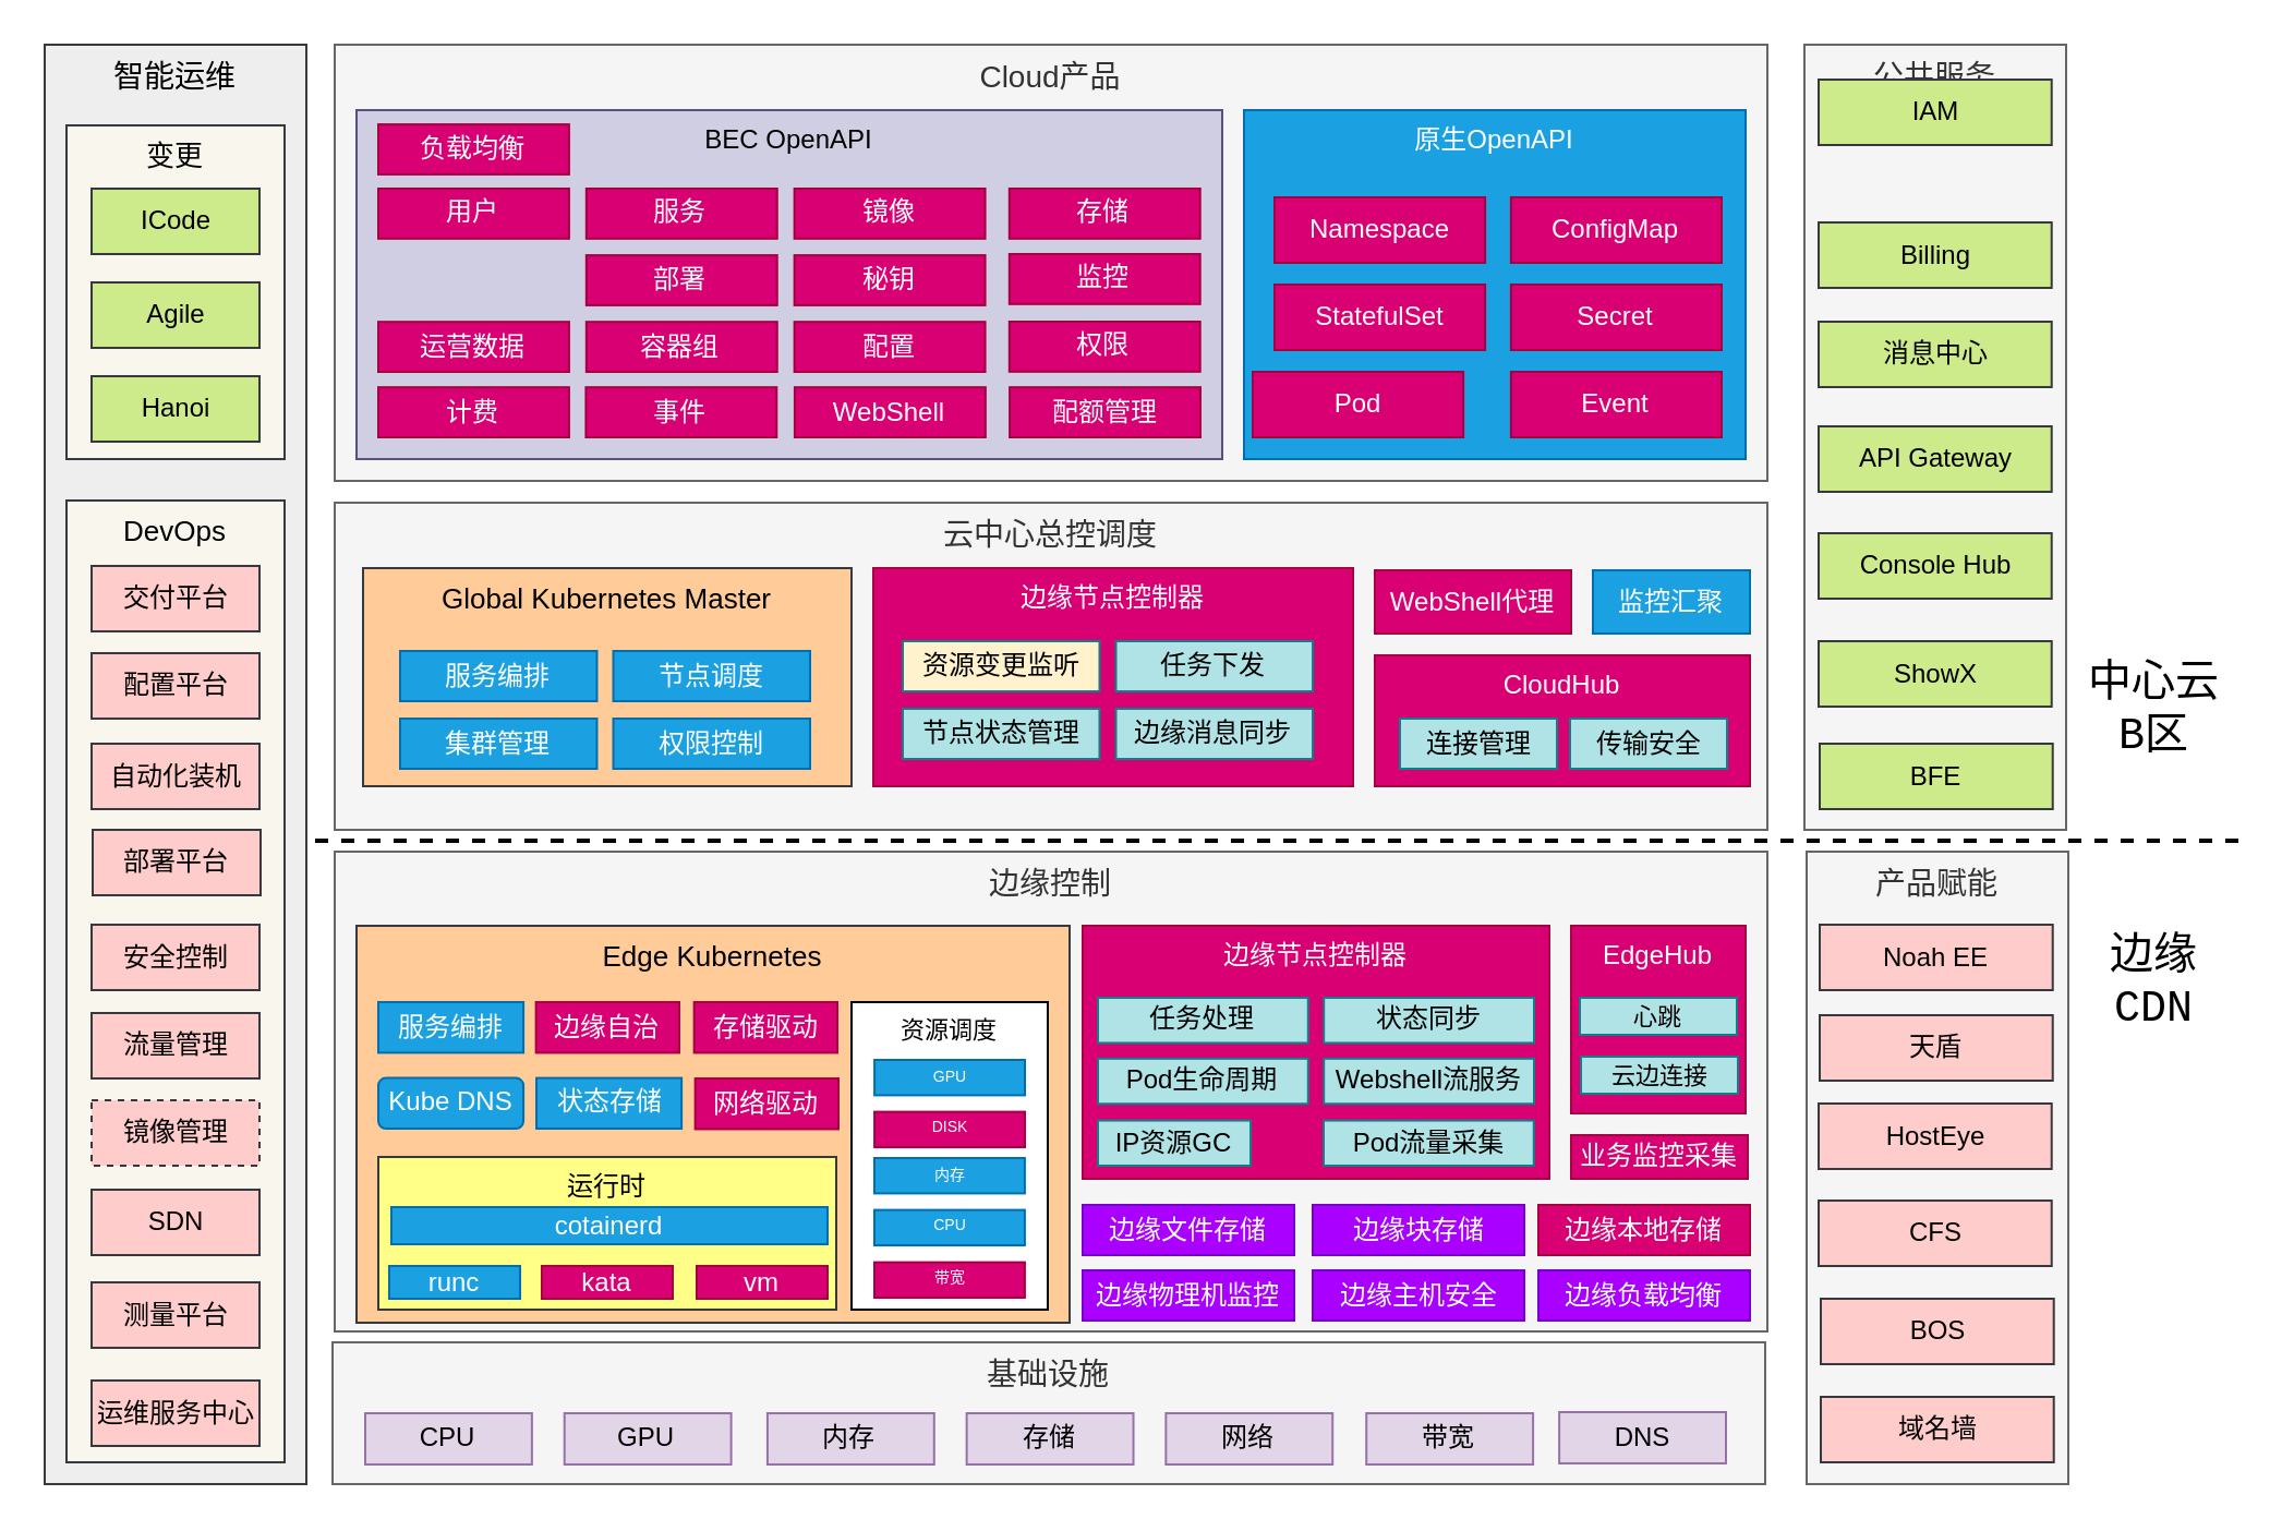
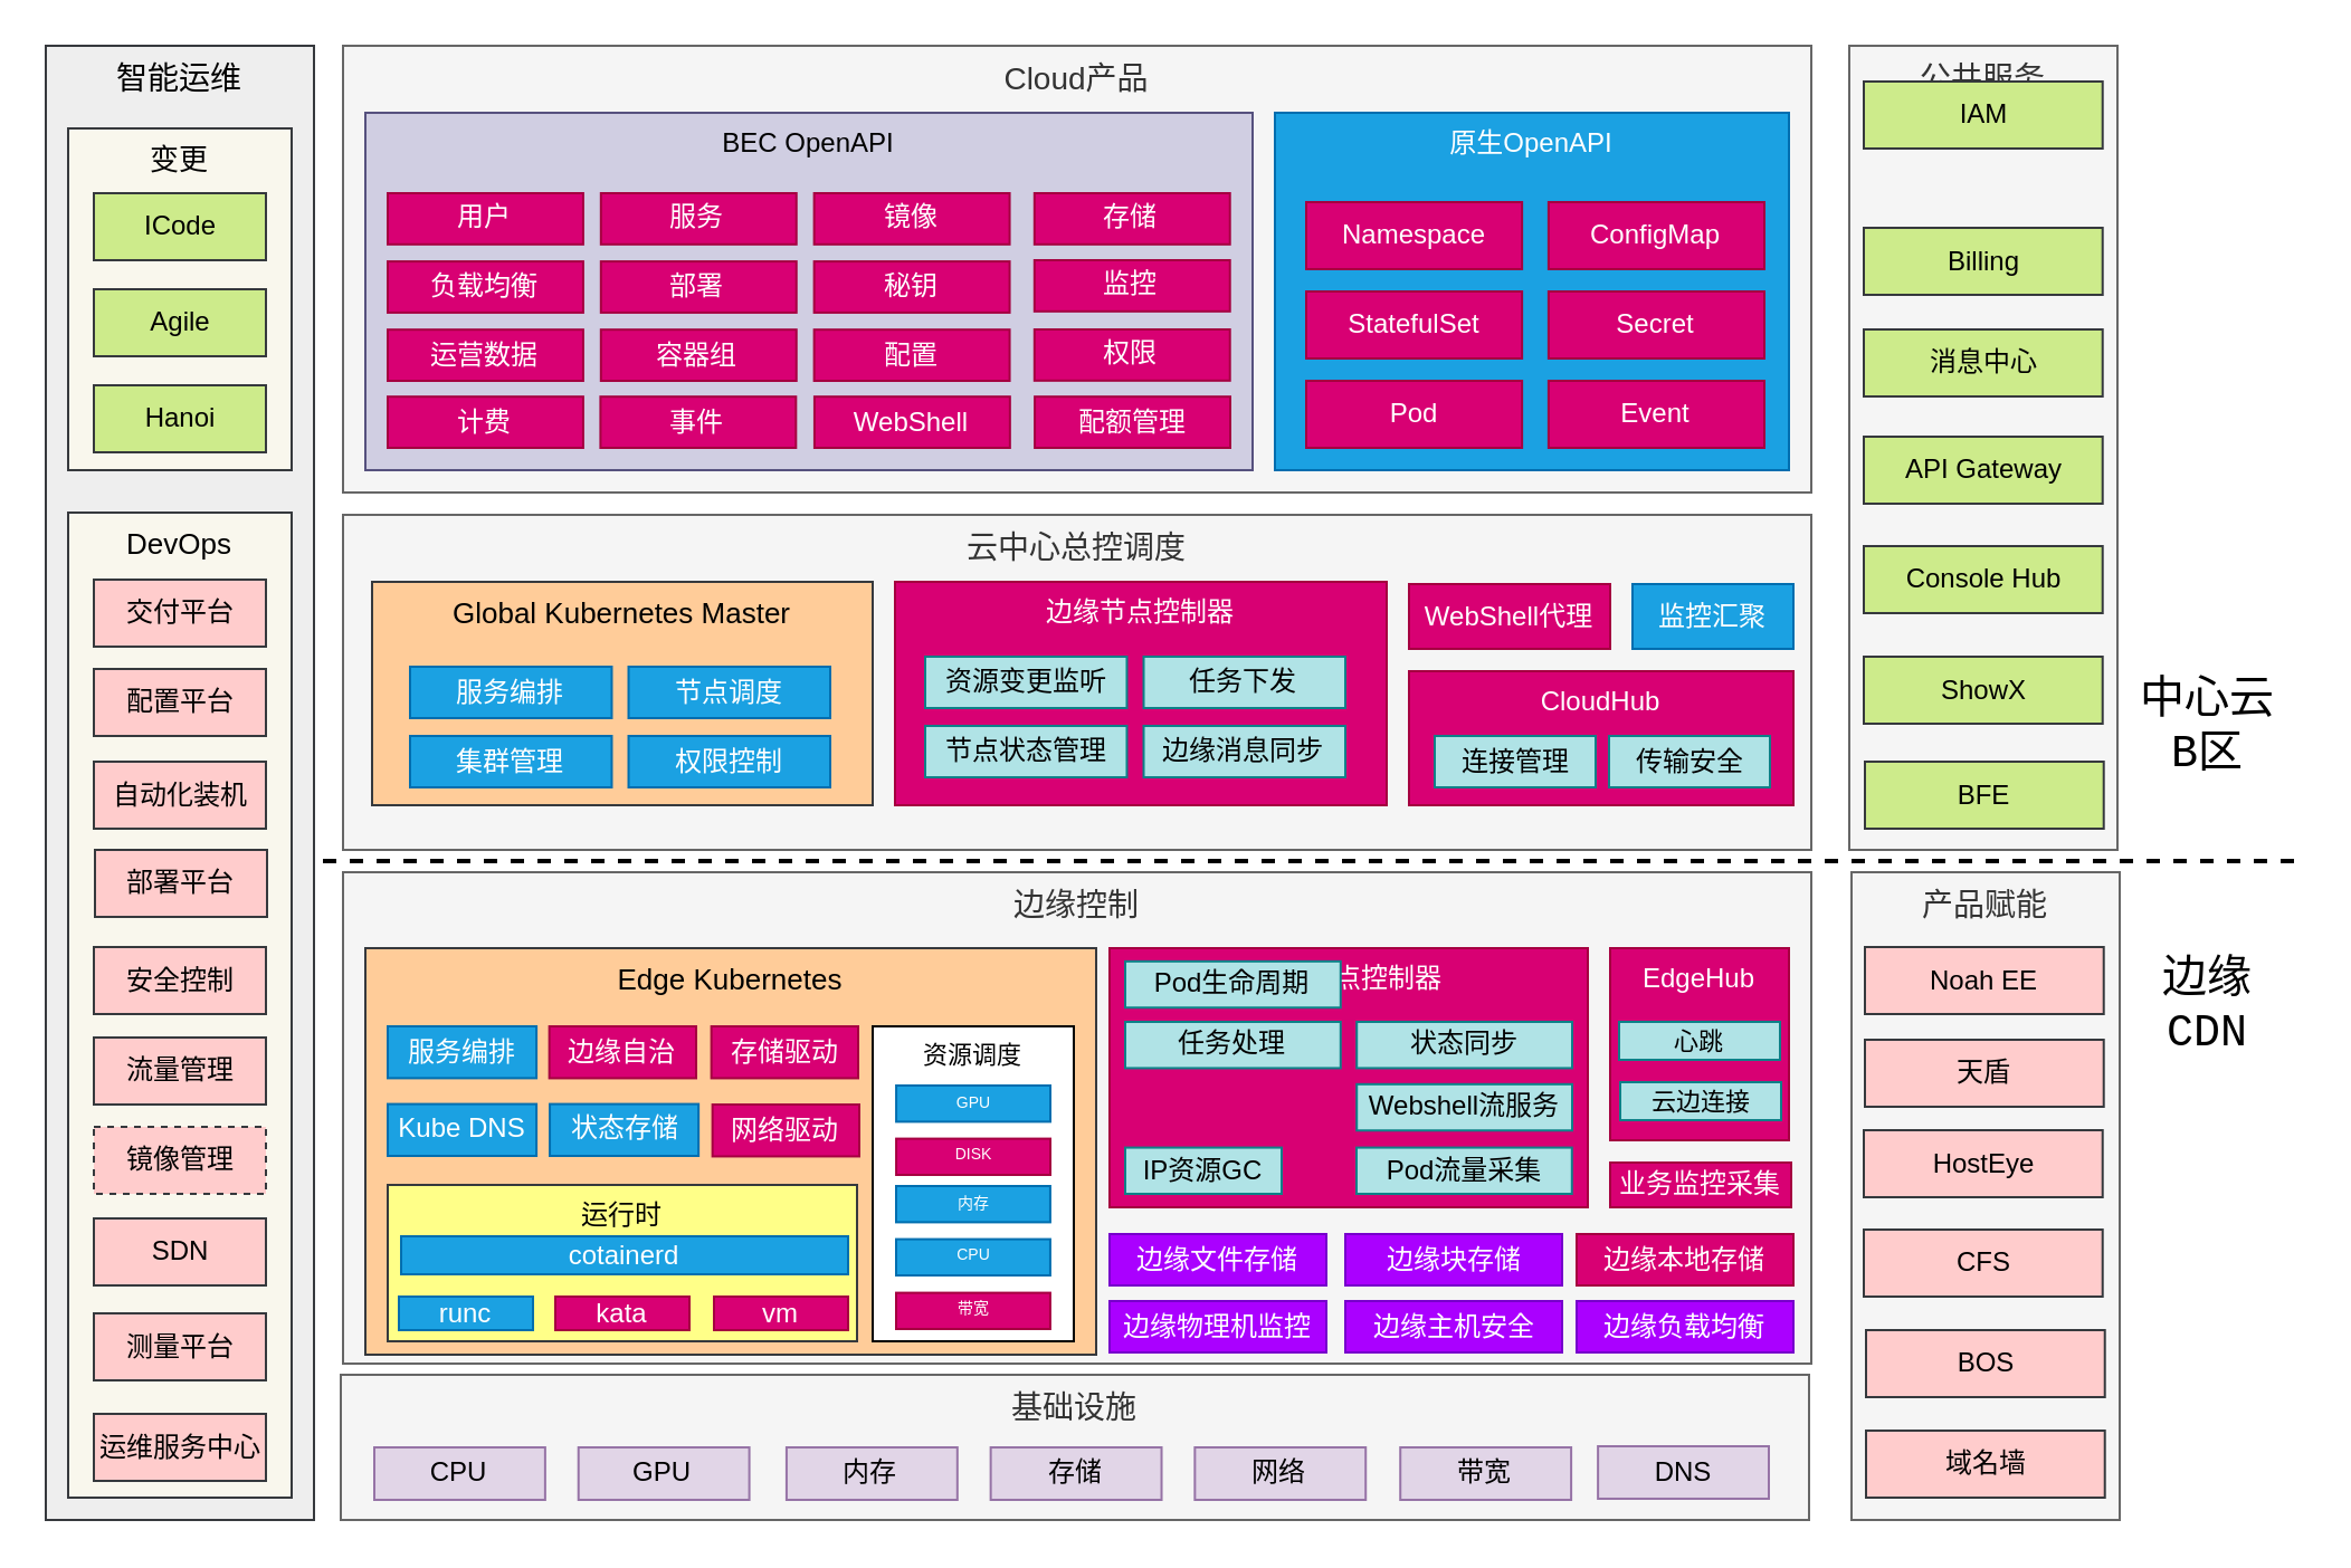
- <mxCell id="67" value="负载均衡" style="rounded=0;whiteSpace=wrap;html=1;fillColor=#d80073;strokeColor=#A50040;fontColor=#ffffff;" vertex="1" parent="1"><mxGeometry x="173" y="56.545" width="87.458" height="22.909" as="geometry" /></mxCell>
+ <mxCell id="67" value="负载均衡" style="rounded=0;whiteSpace=wrap;html=1;fillColor=#d80073;strokeColor=#A50040;fontColor=#ffffff;" vertex="1" parent="1"><mxGeometry x="173" y="116.545" width="87.458" height="22.909" as="geometry" /></mxCell>
- <mxCell id="98" value="Pod" style="rounded=0;whiteSpace=wrap;html=1;fillColor=#d80073;strokeColor=#A50040;fontColor=#ffffff;" vertex="1" parent="1"><mxGeometry x="574" y="170" width="96.562" height="30" as="geometry" /></mxCell>
+ <mxCell id="98" value="Pod" style="rounded=0;whiteSpace=wrap;html=1;fillColor=#d80073;strokeColor=#A50040;fontColor=#ffffff;" vertex="1" parent="1"><mxGeometry x="584" y="170" width="96.562" height="30" as="geometry" /></mxCell>
- <mxCell id="33" value="资源变更监听" style="rounded=0;whiteSpace=wrap;html=1;fillColor=#fff2cc;strokeColor=#0e8088;" vertex="1" parent="1"><mxGeometry x="413.5" y="293.5" width="90.24" height="23" as="geometry" /></mxCell>
+ <mxCell id="33" value="资源变更监听" style="rounded=0;whiteSpace=wrap;html=1;fillColor=#b0e3e6;strokeColor=#0e8088;" vertex="1" parent="1"><mxGeometry x="413.5" y="293.5" width="90.24" height="23" as="geometry" /></mxCell>
- <mxCell id="114" value="Pod生命周期" style="rounded=0;whiteSpace=wrap;html=1;fillColor=#b0e3e6;strokeColor=#0e8088;" vertex="1" parent="1"><mxGeometry x="503" y="484.918" width="96.393" height="20.713" as="geometry" /></mxCell>
+ <mxCell id="114" value="Pod生命周期" style="rounded=0;whiteSpace=wrap;html=1;fillColor=#b0e3e6;strokeColor=#0e8088;" vertex="1" parent="1"><mxGeometry x="503" y="429.918" width="96.393" height="20.713" as="geometry" /></mxCell>
- <mxCell id="57" value="Kube DNS" style="whiteSpace=wrap;html=1;fillColor=#1ba1e2;strokeColor=#006EAF;fontColor=#ffffff;rounded=1;" vertex="1" parent="1"><mxGeometry x="173" y="493.8" width="66.548" height="23.2" as="geometry" /></mxCell>
+ <mxCell id="57" value="Kube DNS" style="rounded=0;whiteSpace=wrap;html=1;fillColor=#1ba1e2;strokeColor=#006EAF;fontColor=#ffffff;" vertex="1" parent="1"><mxGeometry x="173" y="493.8" width="66.548" height="23.2" as="geometry" /></mxCell>
